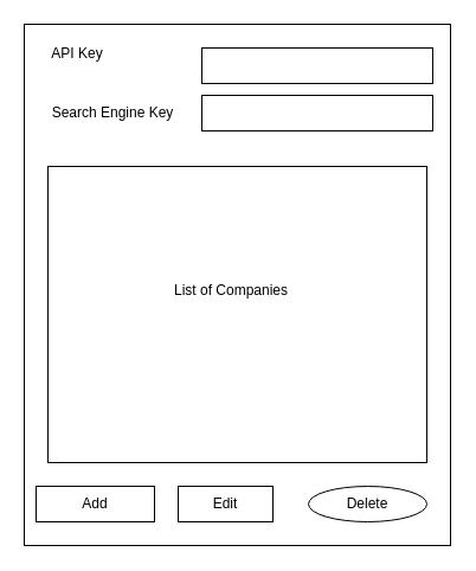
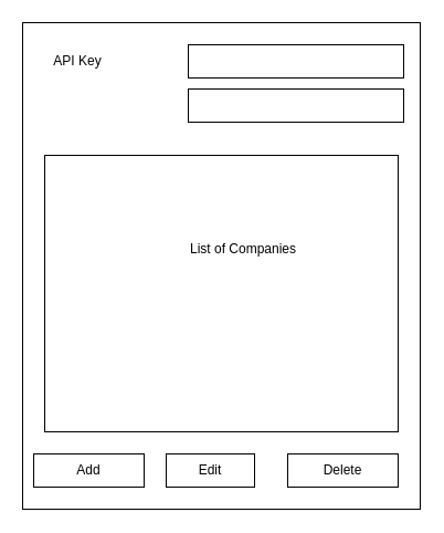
- <mxCell id="5" value="API Key" style="text;html=1;strokeColor=none;fillColor=none;align=center;verticalAlign=middle;whiteSpace=wrap;rounded=0;" vertex="1" parent="1"><mxGeometry x="35" y="30" width="60" height="30" as="geometry" /></mxCell>
+ <mxCell id="5" value="API Key" style="text;html=1;strokeColor=none;fillColor=none;align=center;verticalAlign=middle;whiteSpace=wrap;rounded=0;" vertex="1" parent="1"><mxGeometry x="40" y="40" width="60" height="30" as="geometry" /></mxCell>
- <mxCell id="7" value="Search Engine Key" style="text;html=1;strokeColor=none;fillColor=none;align=center;verticalAlign=middle;whiteSpace=wrap;rounded=0;" vertex="1" parent="1"><mxGeometry x="40" y="80" width="110" height="30" as="geometry" /></mxCell>
- <mxCell id="8" value="List of Companies" style="text;html=1;strokeColor=none;fillColor=none;align=center;verticalAlign=middle;whiteSpace=wrap;rounded=0;" vertex="1" parent="1"><mxGeometry x="140" y="230" width="110" height="30" as="geometry" /></mxCell>
+ <mxCell id="8" value="List of Companies" style="text;html=1;strokeColor=none;fillColor=none;align=center;verticalAlign=middle;whiteSpace=wrap;rounded=0;" vertex="1" parent="1"><mxGeometry x="165" y="210" width="110" height="30" as="geometry" /></mxCell>
- <mxCell id="11" value="Delete" style="ellipse;whiteSpace=wrap;html=1;" vertex="1" parent="1"><mxGeometry x="260" y="410" width="100" height="30" as="geometry" /></mxCell>
+ <mxCell id="11" value="Delete" style="rounded=0;whiteSpace=wrap;html=1;" vertex="1" parent="1"><mxGeometry x="260" y="410" width="100" height="30" as="geometry" /></mxCell>
